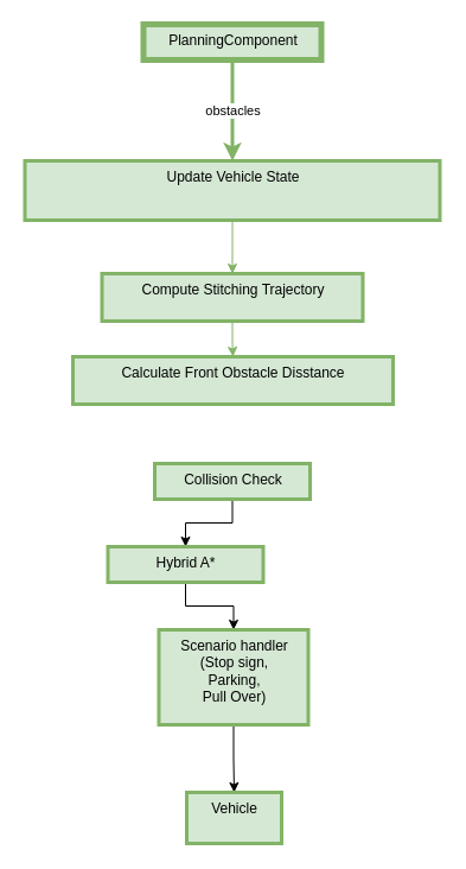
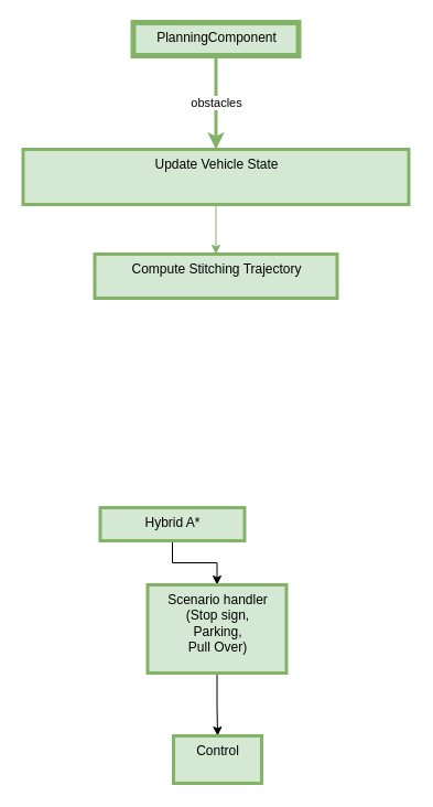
- <mxCell id="7" value="" style="edgeStyle=orthogonalEdgeStyle;rounded=0;orthogonalLoop=1;jettySize=auto;html=1;fillColor=#d5e8d4;strokeColor=#82b366;align=center;exitX=0.5;exitY=1;exitDx=0;exitDy=0;" parent="1" source="6" target="8" edge="1"><mxGeometry relative="1" as="geometry"><mxPoint x="195.5" y="400" as="sourcePoint" /></mxGeometry></mxCell>
- <mxCell id="8" value="Calculate Front Obstacle Disstance" style="text;html=1;strokeWidth=3;strokeColor=#82b366;fillColor=#d5e8d4;align=center;" parent="1" vertex="1"><mxGeometry x="61" y="300" width="270" height="40" as="geometry" /></mxCell>
- <mxCell id="10" value="Collision Check" style="text;html=1;strokeWidth=3;strokeColor=#82b366;fillColor=#d5e8d4;align=center;" parent="1" vertex="1"><mxGeometry x="130" y="390" width="131" height="30" as="geometry" /></mxCell>
- <mxCell id="9" value="" style="edgeStyle=orthogonalEdgeStyle;rounded=0;orthogonalLoop=1;jettySize=auto;html=1;" edge="1" parent="1" source="10" target="12"><mxGeometry relative="1" as="geometry" /></mxCell>
- <mxCell id="15" value="Vehicle" style="text;html=1;strokeWidth=3;strokeColor=#82b366;fillColor=#d5e8d4;align=center;direction=south;" vertex="1" parent="1"><mxGeometry x="157" y="667" width="80" height="43" as="geometry" /></mxCell>
+ <mxCell id="15" value="Control" style="text;html=1;strokeWidth=3;strokeColor=#82b366;fillColor=#d5e8d4;align=center;direction=south;" vertex="1" parent="1"><mxGeometry x="157" y="667" width="80" height="43" as="geometry" /></mxCell>
